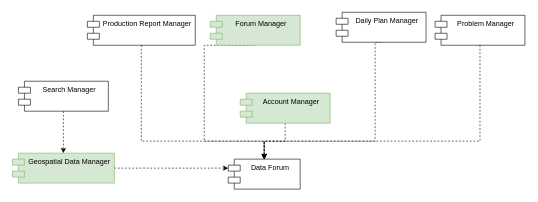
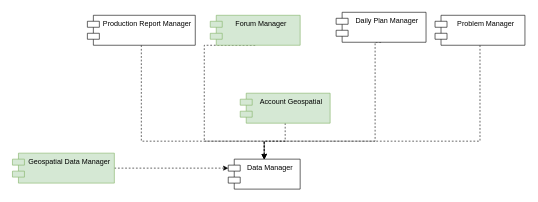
- <mxCell id="16" value="Search Manager" style="shape=module;align=left;spacingLeft=20;align=center;verticalAlign=top;fontColor=#000000;strokeColor=default;" parent="1" vertex="1"><mxGeometry x="30" y="135" width="150" height="50" as="geometry" /></mxCell>
- <mxCell id="8" value="Account Manager" style="shape=module;align=left;spacingLeft=20;align=center;verticalAlign=top;strokeColor=#82b366;fillColor=#d5e8d4;" parent="1" vertex="1"><mxGeometry x="400" y="155" width="150" height="50" as="geometry" /></mxCell>
+ <mxCell id="8" value="Account Geospatial" style="shape=module;align=left;spacingLeft=20;align=center;verticalAlign=top;strokeColor=#82b366;fillColor=#d5e8d4;" parent="1" vertex="1"><mxGeometry x="400" y="155" width="150" height="50" as="geometry" /></mxCell>
- <mxCell id="15" style="edgeStyle=orthogonalEdgeStyle;rounded=0;orthogonalLoop=1;jettySize=auto;html=1;exitX=0.5;exitY=1;exitDx=0;exitDy=0;entryX=0.5;entryY=0;entryDx=0;entryDy=0;dashed=1;" parent="1" source="16" target="12" edge="1"><mxGeometry relative="1" as="geometry" /></mxCell>
- <mxCell id="6" value="Data Forum" style="shape=module;align=left;spacingLeft=20;align=center;verticalAlign=top;fontColor=#000000;strokeColor=default;" parent="1" vertex="1"><mxGeometry x="380" y="265" width="120" height="50" as="geometry" /></mxCell>
+ <mxCell id="6" value="Data Manager" style="shape=module;align=left;spacingLeft=20;align=center;verticalAlign=top;fontColor=#000000;strokeColor=default;" parent="1" vertex="1"><mxGeometry x="380" y="265" width="120" height="50" as="geometry" /></mxCell>
